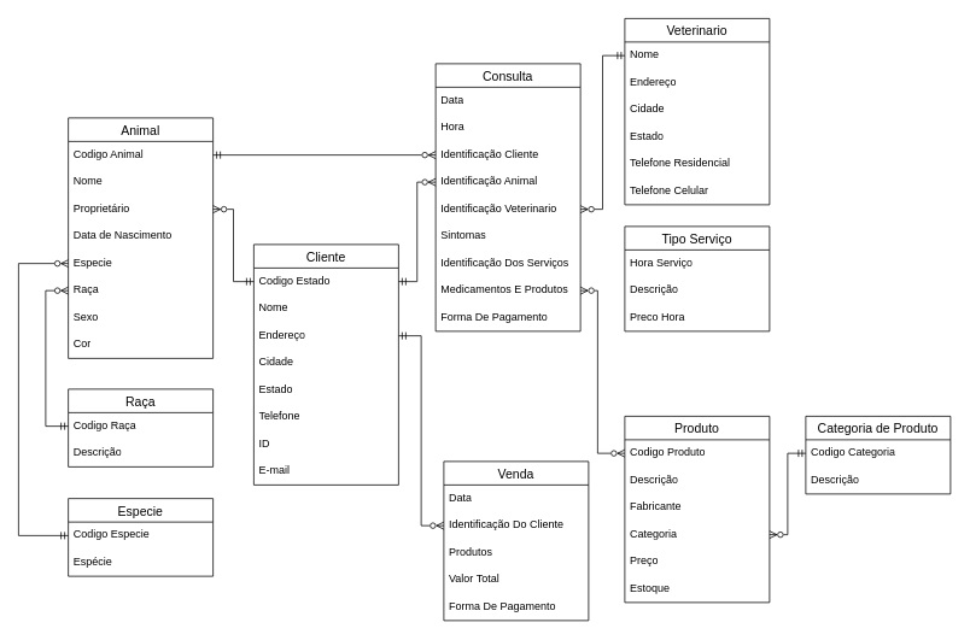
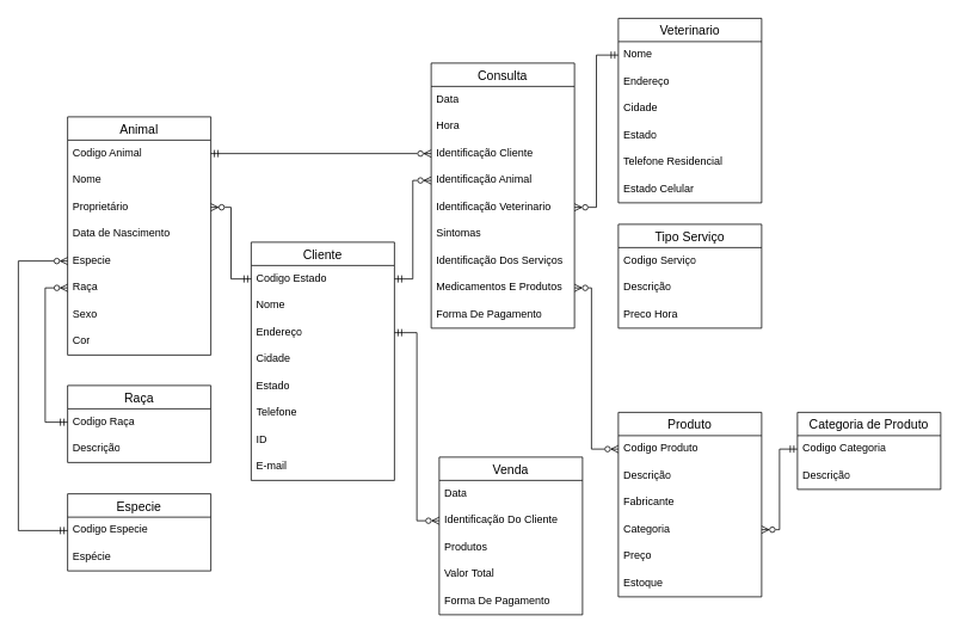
- <mxCell id="69" value="Telefone Celular" style="text;strokeColor=none;fillColor=none;spacingLeft=4;spacingRight=4;overflow=hidden;rotatable=0;points=[[0,0.5],[1,0.5]];portConstraint=eastwest;fontSize=12;whiteSpace=wrap;html=1;" vertex="1" parent="63"><mxGeometry y="176" width="160" height="30" as="geometry" /></mxCell>
+ <mxCell id="69" value="Estado Celular" style="text;strokeColor=none;fillColor=none;spacingLeft=4;spacingRight=4;overflow=hidden;rotatable=0;points=[[0,0.5],[1,0.5]];portConstraint=eastwest;fontSize=12;whiteSpace=wrap;html=1;" vertex="1" parent="63"><mxGeometry y="176" width="160" height="30" as="geometry" /></mxCell>
- <mxCell id="60" value="Hora Serviço&lt;br&gt;" style="text;strokeColor=none;fillColor=none;spacingLeft=4;spacingRight=4;overflow=hidden;rotatable=0;points=[[0,0.5],[1,0.5]];portConstraint=eastwest;fontSize=12;whiteSpace=wrap;html=1;" vertex="1" parent="59"><mxGeometry y="26" width="160" height="30" as="geometry" /></mxCell>
+ <mxCell id="60" value="Codigo Serviço&lt;br&gt;" style="text;strokeColor=none;fillColor=none;spacingLeft=4;spacingRight=4;overflow=hidden;rotatable=0;points=[[0,0.5],[1,0.5]];portConstraint=eastwest;fontSize=12;whiteSpace=wrap;html=1;" vertex="1" parent="59"><mxGeometry y="26" width="160" height="30" as="geometry" /></mxCell>
